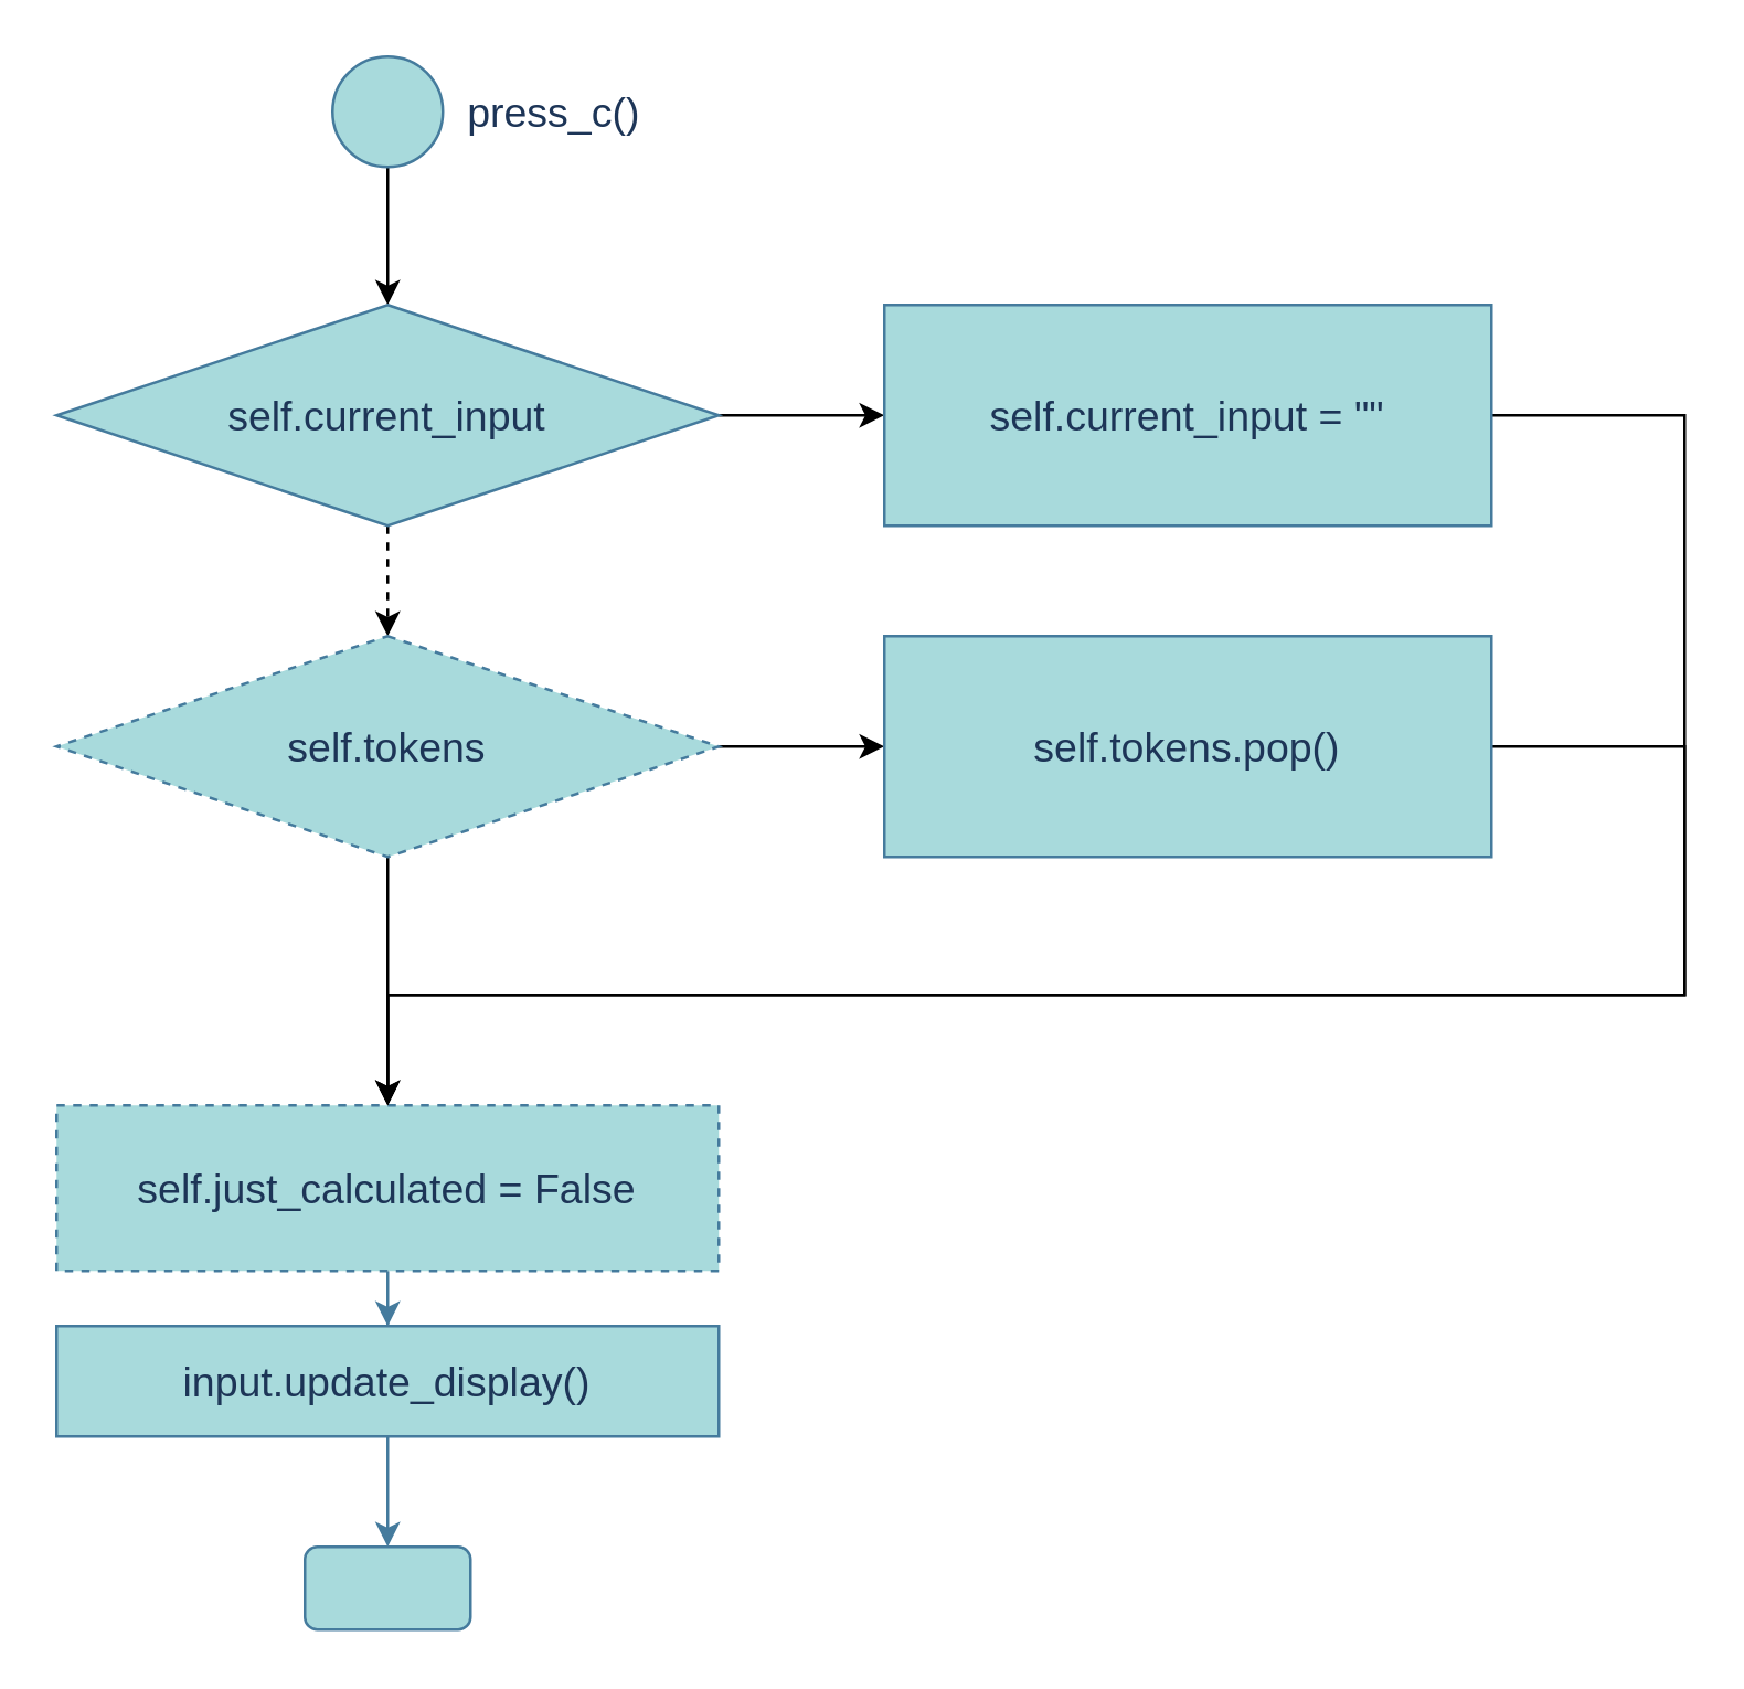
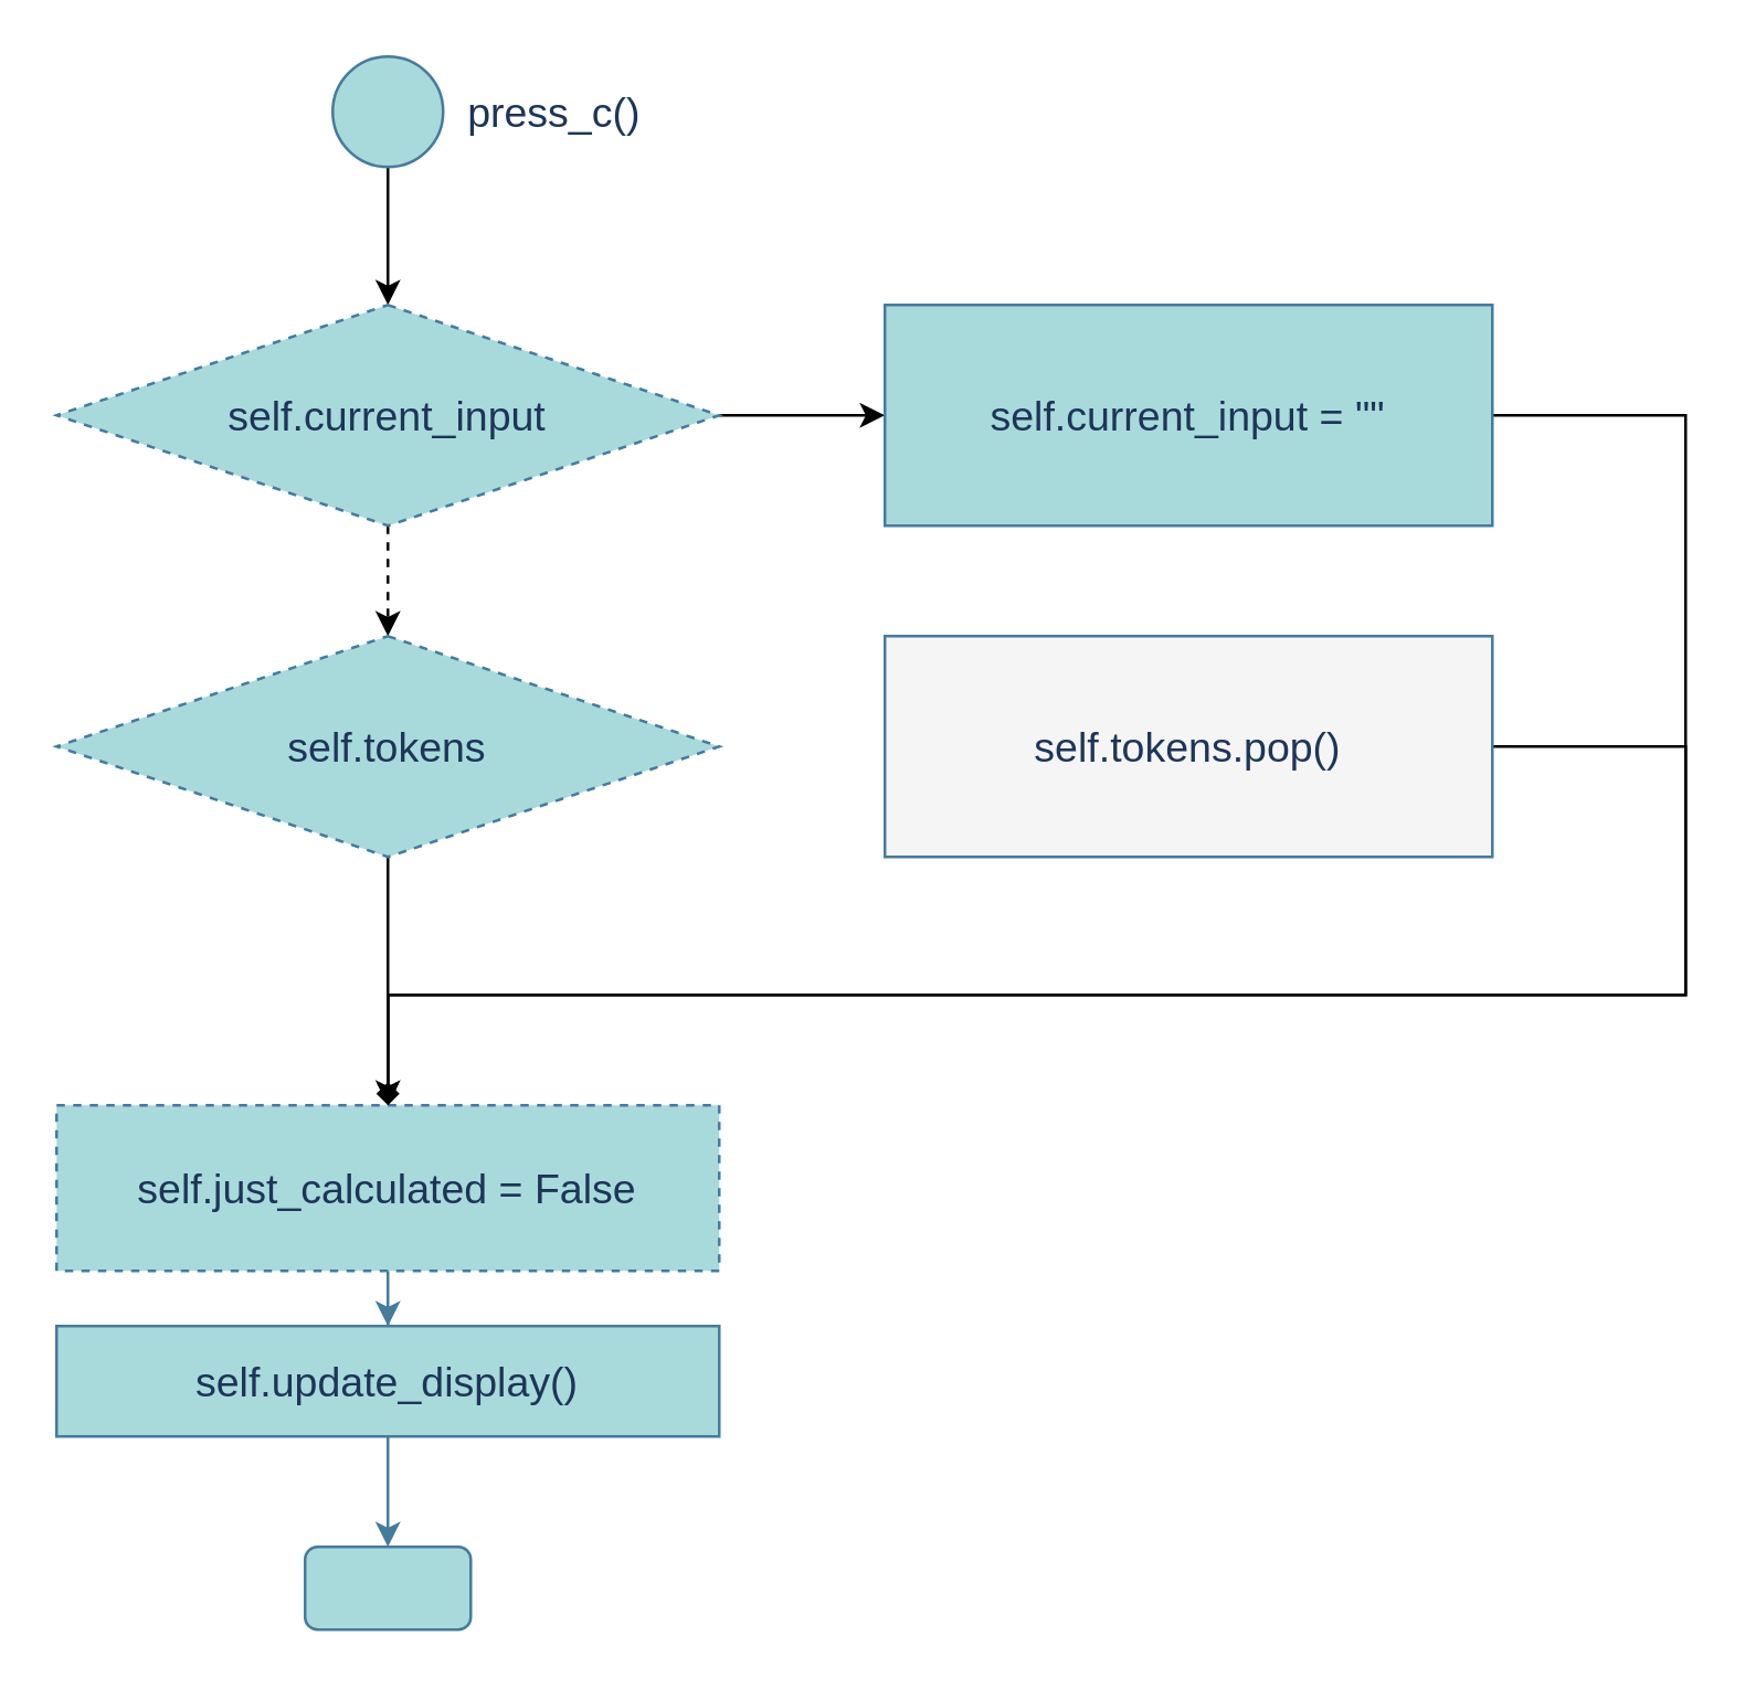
- <mxCell id="12" value="self.current_input" style="rhombus;whiteSpace=wrap;html=1;fontSize=15;verticalAlign=middle;fillColor=#A8DADC;strokeColor=#457B9D;fontColor=#1D3557;" vertex="1" parent="1"><mxGeometry x="20" y="110" width="240" height="80" as="geometry" /></mxCell>
+ <mxCell id="12" value="self.current_input" style="rhombus;whiteSpace=wrap;html=1;fontSize=15;verticalAlign=middle;fillColor=#A8DADC;strokeColor=#457B9D;fontColor=#1D3557;dashed=1;" vertex="1" parent="1"><mxGeometry x="20" y="110" width="240" height="80" as="geometry" /></mxCell>
- <mxCell id="13" value="" style="edgeStyle=orthogonalEdgeStyle;rounded=0;orthogonalLoop=1;jettySize=auto;html=1;verticalAlign=middle;" edge="1" parent="1" source="15" target="19"><mxGeometry relative="1" as="geometry" /></mxCell>
- <mxCell id="19" value="self.tokens.pop()" style="whiteSpace=wrap;html=1;fontSize=15;fillColor=#A8DADC;strokeColor=#457B9D;fontColor=#1D3557;verticalAlign=middle;" vertex="1" parent="1"><mxGeometry x="320" y="230" width="220" height="80" as="geometry" /></mxCell>
+ <mxCell id="19" value="self.tokens.pop()" style="whiteSpace=wrap;html=1;fontSize=15;fillColor=#f5f5f5;strokeColor=#457B9D;fontColor=#1D3557;verticalAlign=middle;" vertex="1" parent="1"><mxGeometry x="320" y="230" width="220" height="80" as="geometry" /></mxCell>
- <mxCell id="18" style="edgeStyle=orthogonalEdgeStyle;rounded=0;orthogonalLoop=1;jettySize=auto;html=1;entryX=0.5;entryY=0;entryDx=0;entryDy=0;" edge="1" parent="1" source="19" target="6"><mxGeometry relative="1" as="geometry"><mxPoint x="140" y="390" as="targetPoint" /><Array as="points"><mxPoint x="610" y="270" /><mxPoint x="610" y="360" /><mxPoint x="140" y="360" /></Array></mxGeometry></mxCell>
+ <mxCell id="18" style="edgeStyle=orthogonalEdgeStyle;rounded=0;orthogonalLoop=1;jettySize=auto;html=1;entryX=0.5;entryY=0;entryDx=0;entryDy=0;endArrow=diamond;" edge="1" parent="1" source="19" target="6"><mxGeometry relative="1" as="geometry"><mxPoint x="140" y="390" as="targetPoint" /><Array as="points"><mxPoint x="610" y="270" /><mxPoint x="610" y="360" /><mxPoint x="140" y="360" /></Array></mxGeometry></mxCell>
- <mxCell id="8" value="input.update_display()" style="whiteSpace=wrap;html=1;verticalAlign=middle;fillColor=#A8DADC;strokeColor=#457B9D;fontColor=#1D3557;fontSize=15;" parent="1" vertex="1"><mxGeometry x="20" y="480" width="240" height="40" as="geometry" /></mxCell>
+ <mxCell id="8" value="self.update_display()" style="whiteSpace=wrap;html=1;verticalAlign=middle;fillColor=#A8DADC;strokeColor=#457B9D;fontColor=#1D3557;fontSize=15;" parent="1" vertex="1"><mxGeometry x="20" y="480" width="240" height="40" as="geometry" /></mxCell>
